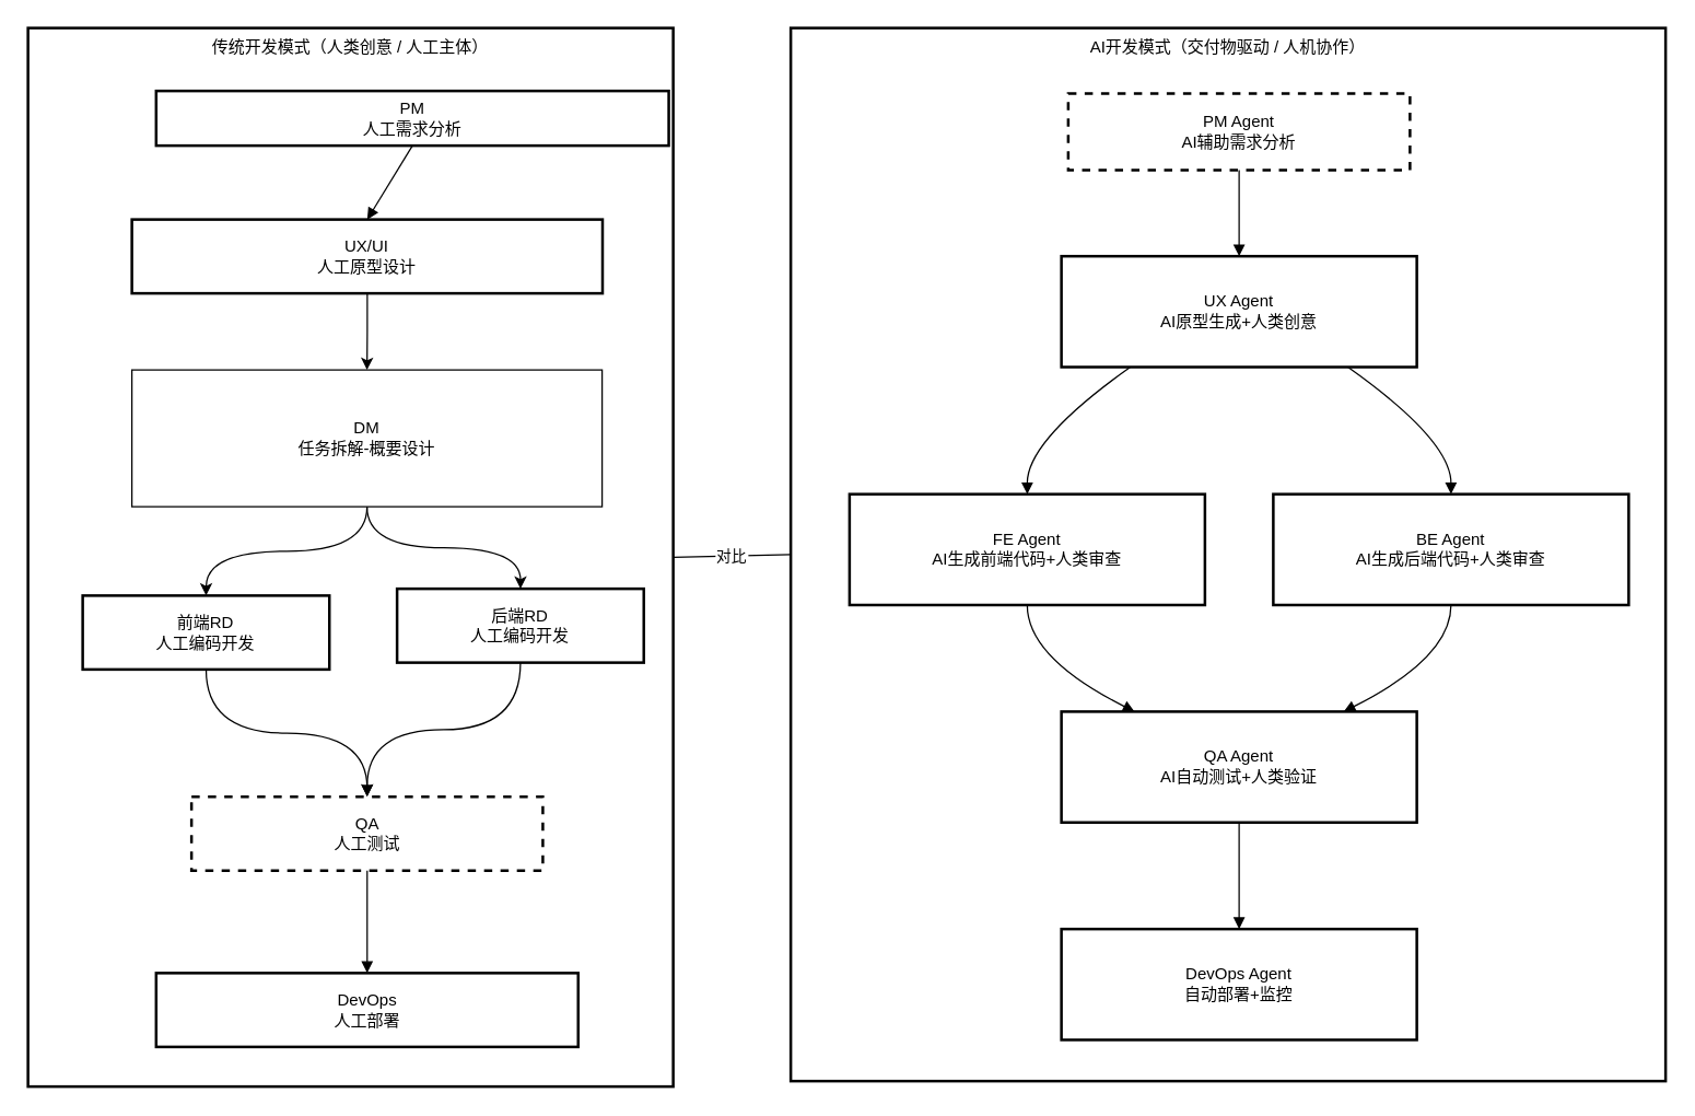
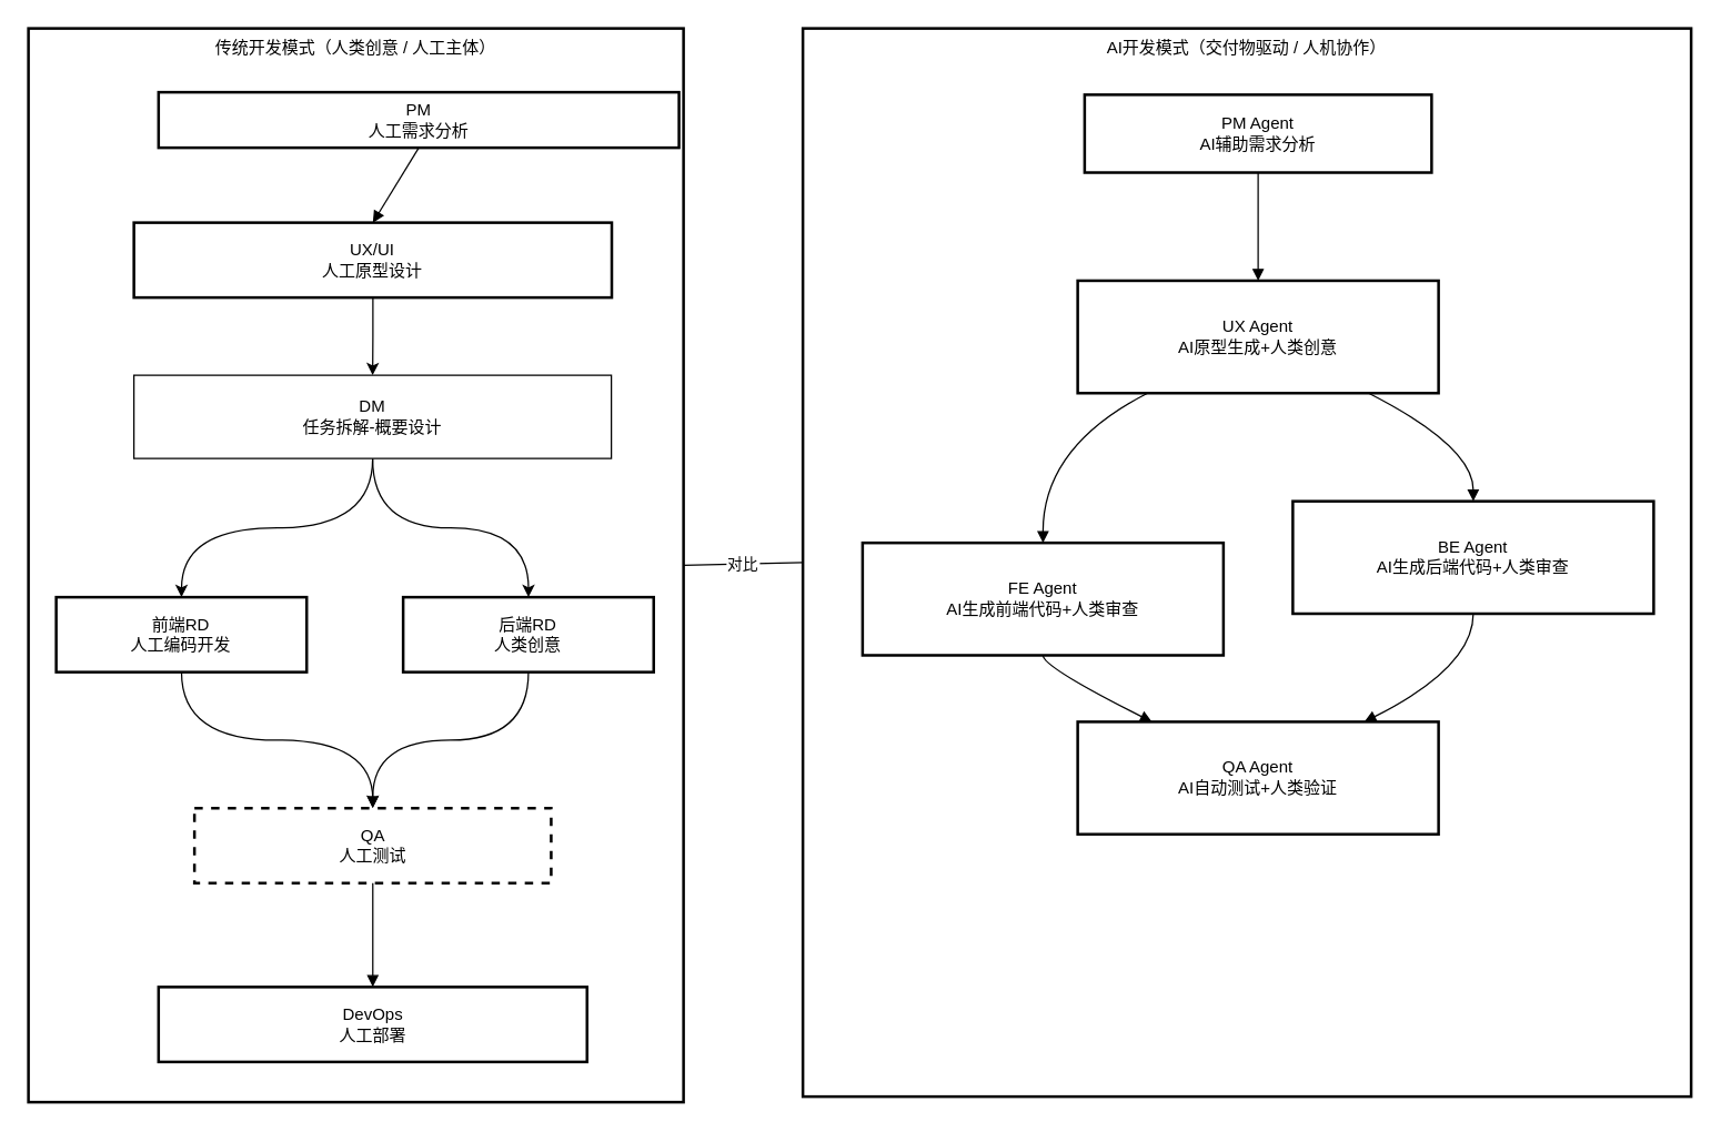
- <mxCell id="3" value="PM Agent&#10;AI辅助需求分析" style="whiteSpace=wrap;strokeWidth=2;dashed=1;" parent="2" vertex="1"><mxGeometry x="203" y="47.8" width="250" height="56.113" as="geometry" /></mxCell>
+ <mxCell id="3" value="PM Agent&#10;AI辅助需求分析" style="whiteSpace=wrap;strokeWidth=2;" parent="2" vertex="1"><mxGeometry x="203" y="47.8" width="250" height="56.113" as="geometry" /></mxCell>
- <mxCell id="4" value="UX Agent&#10;AI原型生成+人类创意" style="whiteSpace=wrap;strokeWidth=2;" parent="2" vertex="1"><mxGeometry x="198" y="166.849" width="260" height="81.053" as="geometry" /></mxCell>
+ <mxCell id="4" value="UX Agent&#10;AI原型生成+人类创意" style="whiteSpace=wrap;strokeWidth=2;" parent="2" vertex="1"><mxGeometry x="198" y="181.849" width="260" height="81.053" as="geometry" /></mxCell>
- <mxCell id="29" value="DM&lt;div&gt;任务拆解-概要设计&lt;/div&gt;" style="rounded=0;whiteSpace=wrap;html=1;" parent="15" vertex="1"><mxGeometry x="76" y="250" width="344" height="100" as="geometry" /></mxCell>
+ <mxCell id="29" value="DM&lt;div&gt;任务拆解-概要设计&lt;/div&gt;" style="rounded=0;whiteSpace=wrap;html=1;" parent="15" vertex="1"><mxGeometry x="76" y="250" width="344" height="60" as="geometry" /></mxCell>
- <mxCell id="5" value="FE Agent&#10;AI生成前端代码+人类审查" style="whiteSpace=wrap;strokeWidth=2;" parent="2" vertex="1"><mxGeometry x="43" y="340.837" width="260" height="81.053" as="geometry" /></mxCell>
+ <mxCell id="5" value="FE Agent&#10;AI生成前端代码+人类审查" style="whiteSpace=wrap;strokeWidth=2;" parent="2" vertex="1"><mxGeometry x="43" y="370.837" width="260" height="81.053" as="geometry" /></mxCell>
- <mxCell id="21" value="后端RD&#10;人工编码开发" style="whiteSpace=wrap;strokeWidth=2;" parent="15" vertex="1"><mxGeometry x="270" y="410" width="180.49" height="54" as="geometry" /></mxCell>
+ <mxCell id="21" value="后端RD&#10;人类创意" style="whiteSpace=wrap;strokeWidth=2;" parent="15" vertex="1"><mxGeometry x="270" y="410" width="180.49" height="54" as="geometry" /></mxCell>
- <mxCell id="20" value="前端RD&#10;人工编码开发" style="whiteSpace=wrap;strokeWidth=2;" parent="15" vertex="1"><mxGeometry x="40" y="415" width="180.49" height="54" as="geometry" /></mxCell>
+ <mxCell id="20" value="前端RD&#10;人工编码开发" style="whiteSpace=wrap;strokeWidth=2;" parent="15" vertex="1"><mxGeometry x="20.0" y="410" width="180.49" height="54" as="geometry" /></mxCell>
- <mxCell id="14" value="" style="curved=1;startArrow=none;endArrow=block;exitX=0.5;exitY=0.99;entryX=0.5;entryY=-0.01;rounded=0;" parent="2" source="7" target="8" edge="1"><mxGeometry relative="1" as="geometry"><Array as="points" /></mxGeometry></mxCell>
- <mxCell id="8" value="DevOps Agent&#10;自动部署+监控" style="whiteSpace=wrap;strokeWidth=2;" parent="2" vertex="1"><mxGeometry x="198" y="658.812" width="260" height="81.053" as="geometry" /></mxCell>
